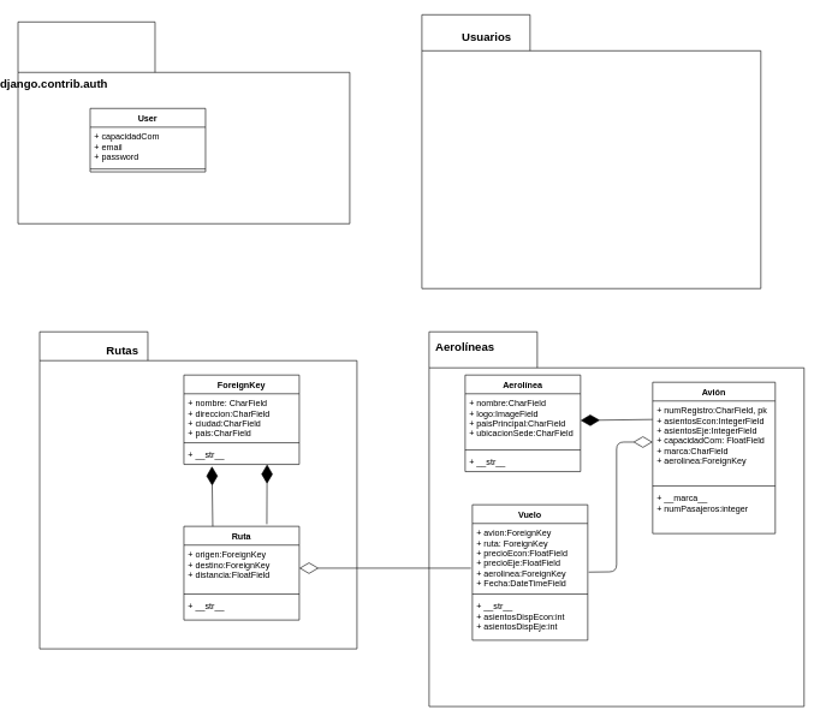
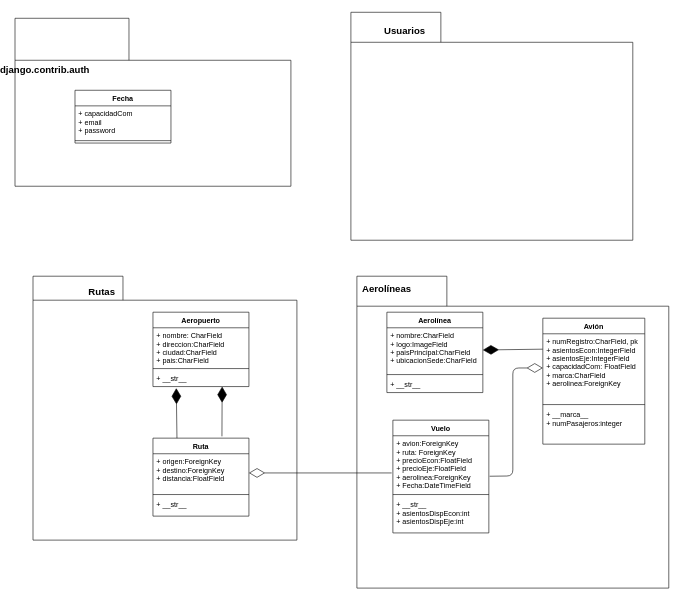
- <mxCell id="30" value="User" style="swimlane;fontStyle=1;align=center;verticalAlign=top;childLayout=stackLayout;horizontal=1;startSize=26;horizontalStack=0;resizeParent=1;resizeParentMax=0;resizeLast=0;collapsible=1;marginBottom=0;fontSize=12;" vertex="1" parent="1"><mxGeometry x="120" y="150" width="160" height="88" as="geometry" /></mxCell>
+ <mxCell id="30" value="Fecha" style="swimlane;fontStyle=1;align=center;verticalAlign=top;childLayout=stackLayout;horizontal=1;startSize=26;horizontalStack=0;resizeParent=1;resizeParentMax=0;resizeLast=0;collapsible=1;marginBottom=0;fontSize=12;" vertex="1" parent="1"><mxGeometry x="120" y="150" width="160" height="88" as="geometry" /></mxCell>
- <mxCell id="4" value="ForeignKey" style="swimlane;fontStyle=1;align=center;verticalAlign=top;childLayout=stackLayout;horizontal=1;startSize=26;horizontalStack=0;resizeParent=1;resizeParentMax=0;resizeLast=0;collapsible=1;marginBottom=0;fontSize=12;" vertex="1" parent="1"><mxGeometry x="250" y="520" width="160" height="124" as="geometry" /></mxCell>
+ <mxCell id="4" value="Aeropuerto" style="swimlane;fontStyle=1;align=center;verticalAlign=top;childLayout=stackLayout;horizontal=1;startSize=26;horizontalStack=0;resizeParent=1;resizeParentMax=0;resizeLast=0;collapsible=1;marginBottom=0;fontSize=12;" vertex="1" parent="1"><mxGeometry x="250" y="520" width="160" height="124" as="geometry" /></mxCell>
